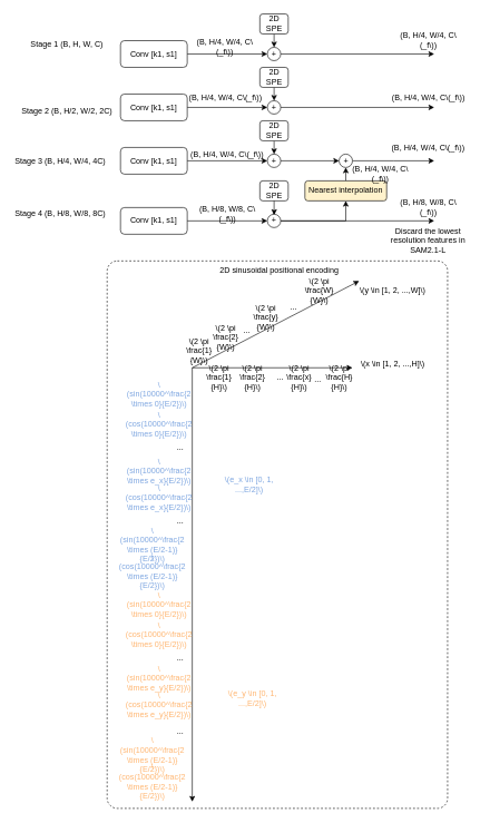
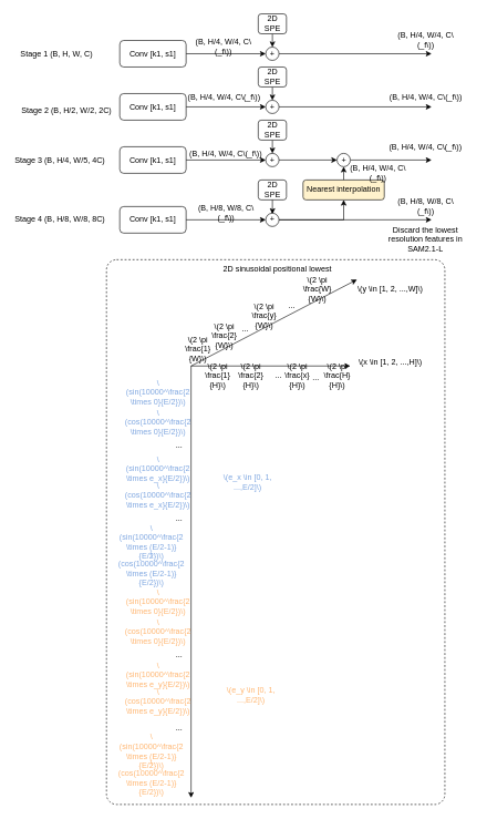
- <mxCell id="14" value="Stage 1 (B, H, W, C)" style="text;html=1;align=center;verticalAlign=middle;whiteSpace=wrap;rounded=0;" vertex="1" parent="1"><mxGeometry x="35" y="45" width="130" height="40" as="geometry" /></mxCell>
+ <mxCell id="14" value="Stage 1 (B, H, W, C)" style="text;html=1;align=center;verticalAlign=middle;whiteSpace=wrap;rounded=0;" vertex="1" parent="1"><mxGeometry x="20" y="60" width="130" height="40" as="geometry" /></mxCell>
- <mxCell id="12" value="Stage 3 (B, H/4, W/4, 4C)" style="text;html=1;align=center;verticalAlign=middle;whiteSpace=wrap;rounded=0;" vertex="1" parent="1"><mxGeometry x="20" y="220" width="140" height="40" as="geometry" /></mxCell>
+ <mxCell id="12" value="Stage 3 (B, H/4, W/5, 4C)" style="text;html=1;align=center;verticalAlign=middle;whiteSpace=wrap;rounded=0;" vertex="1" parent="1"><mxGeometry x="20" y="220" width="140" height="40" as="geometry" /></mxCell>
- <mxCell id="11" value="Stage 4 (B, H/8, W/8, 8C)" style="text;html=1;align=center;verticalAlign=middle;whiteSpace=wrap;rounded=0;" vertex="1" parent="1"><mxGeometry x="20" y="300" width="140" height="40" as="geometry" /></mxCell>
+ <mxCell id="11" value="Stage 4 (B, H/8, W/8, 8C)" style="text;html=1;align=center;verticalAlign=middle;whiteSpace=wrap;rounded=0;" vertex="1" parent="1"><mxGeometry x="20" y="310" width="140" height="40" as="geometry" /></mxCell>
- <mxCell id="56" value="2D sinusoidal positional encoding" style="text;html=1;align=center;verticalAlign=middle;whiteSpace=wrap;rounded=0;" vertex="1" parent="1"><mxGeometry x="307.5" y="390" width="220" height="30" as="geometry" /></mxCell>
+ <mxCell id="56" value="2D sinusoidal positional lowest" style="text;html=1;align=center;verticalAlign=middle;whiteSpace=wrap;rounded=0;" vertex="1" parent="1"><mxGeometry x="307.5" y="390" width="220" height="30" as="geometry" /></mxCell>
